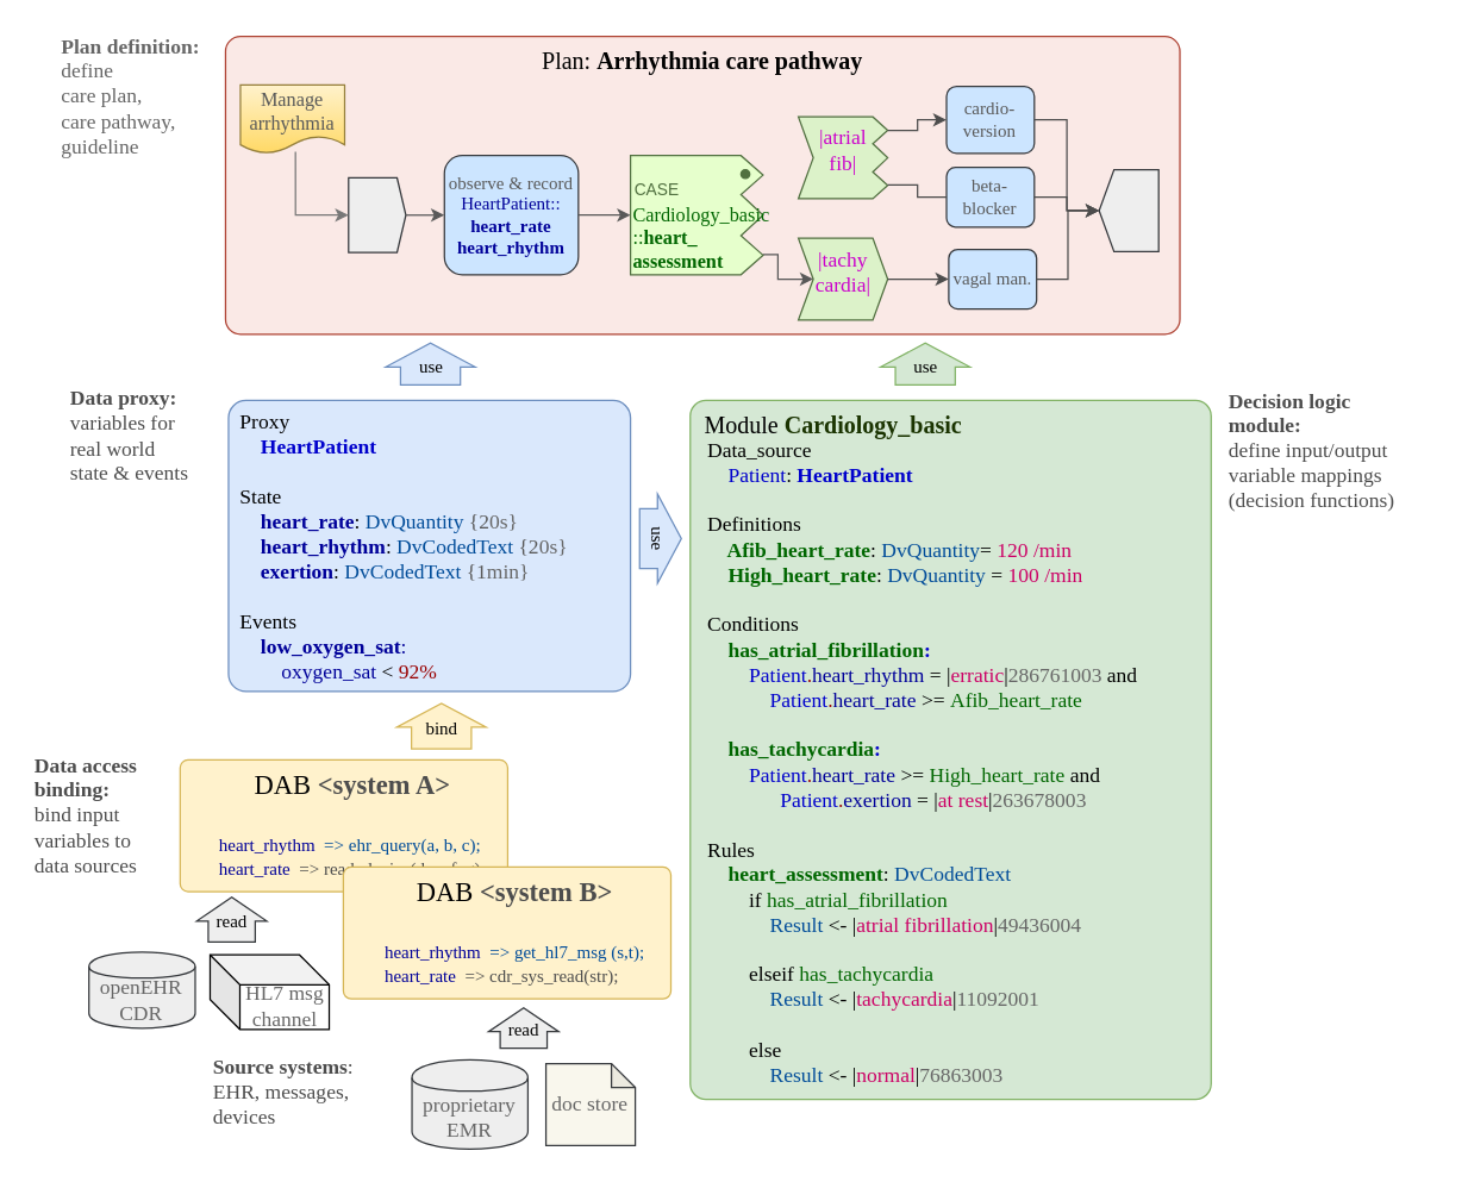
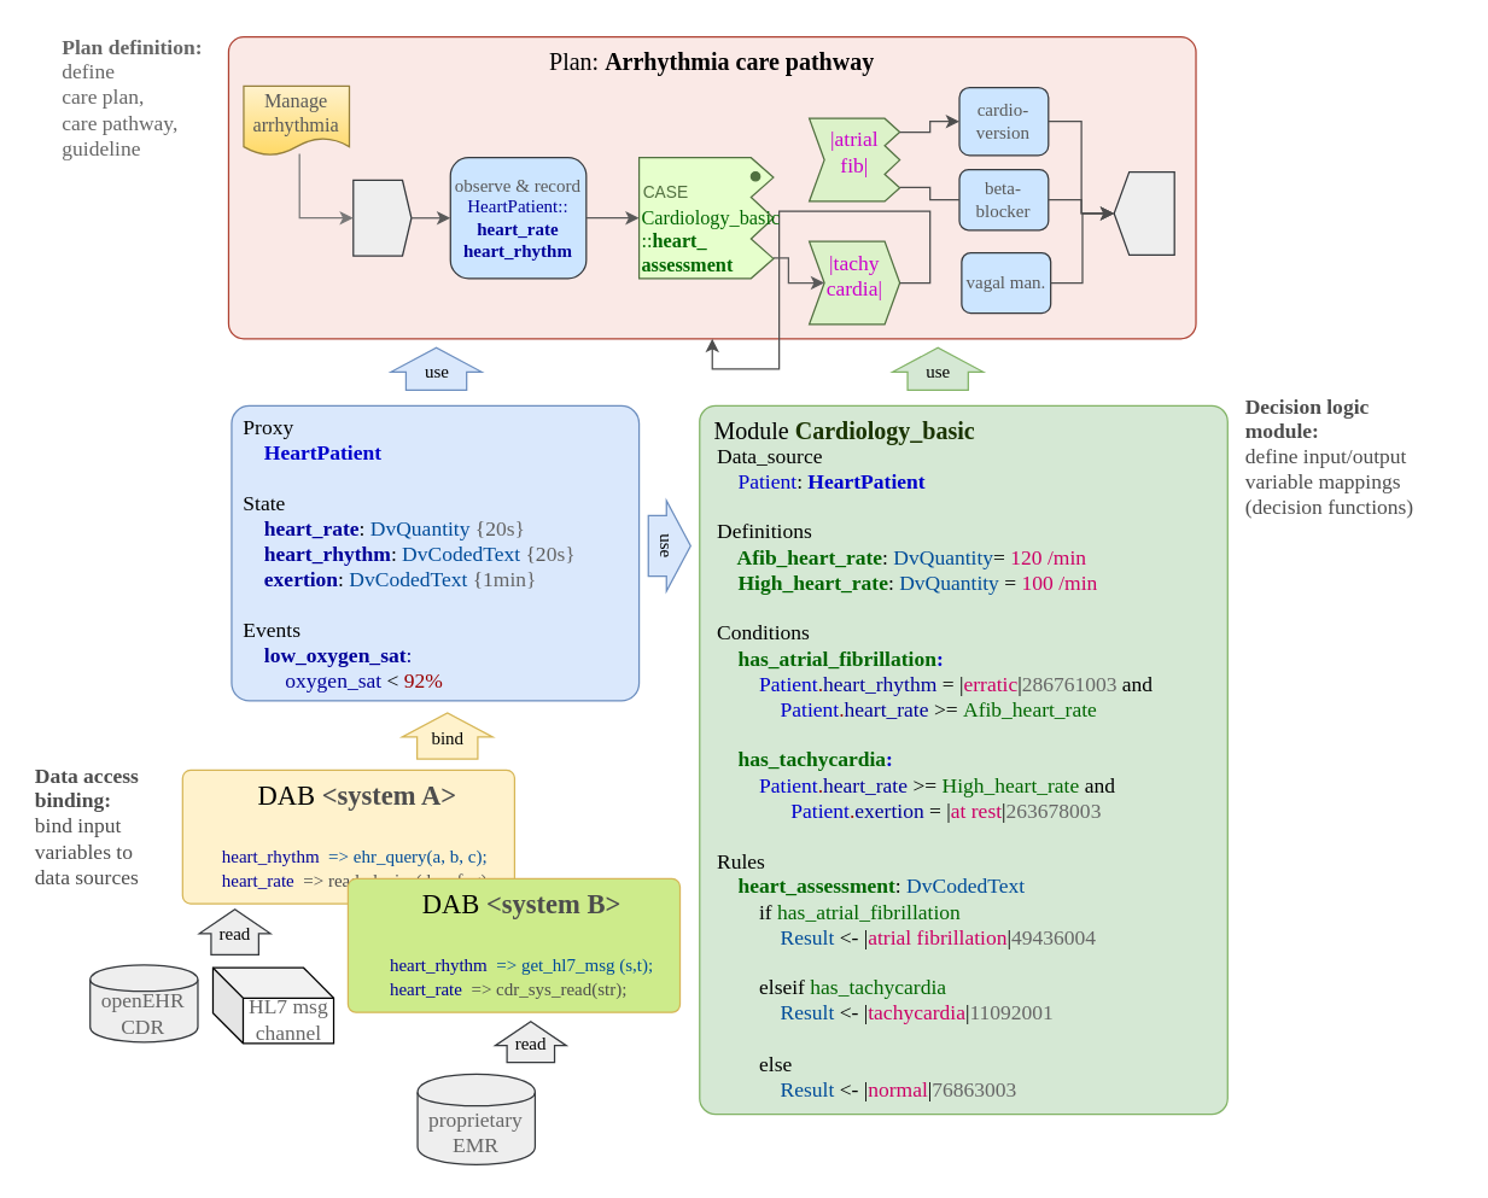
- <mxCell id="24" style="edgeStyle=orthogonalEdgeStyle;rounded=0;orthogonalLoop=1;jettySize=auto;html=1;exitX=1;exitY=0.5;exitDx=0;exitDy=0;fontSize=12;strokeColor=#4D4D4D;fontFamily=Tahoma;" parent="1" source="21" target="23" edge="1"><mxGeometry relative="1" as="geometry" /></mxCell>
+ <mxCell id="24" style="edgeStyle=orthogonalEdgeStyle;rounded=0;orthogonalLoop=1;jettySize=auto;html=1;exitX=1;exitY=0.5;exitDx=0;exitDy=0;fontSize=12;strokeColor=#4D4D4D;fontFamily=Tahoma;" parent="1" source="21" target="16" edge="1"><mxGeometry relative="1" as="geometry" /></mxCell>
- <mxCell id="5" value="&lt;b style=&quot;font-size: 14px&quot;&gt;Data proxy:&lt;/b&gt;&lt;br style=&quot;font-size: 14px&quot;&gt;variables for&lt;br style=&quot;font-size: 14px&quot;&gt;real world&lt;br style=&quot;font-size: 14px&quot;&gt;state &amp;amp; events" style="text;html=1;align=left;verticalAlign=middle;resizable=0;points=[];autosize=1;fontSize=14;fontColor=#4D4D4D;fontFamily=Tahoma;" parent="1" vertex="1"><mxGeometry x="44.94" y="258" width="100" height="70" as="geometry" /></mxCell>
- <mxCell id="8" value="DAB&amp;nbsp;&lt;b&gt;&lt;font color=&quot;#4d4d4d&quot;&gt;&amp;lt;system B&amp;gt;&lt;/font&gt;&lt;/b&gt;&lt;br&gt;&lt;font style=&quot;font-size: 14px&quot;&gt;&lt;br&gt;&lt;div style=&quot;text-align: left&quot;&gt;&lt;font style=&quot;font-size: 12px&quot; color=&quot;#000099&quot;&gt;heart_rhythm&lt;/font&gt;&lt;font color=&quot;#004c99&quot; style=&quot;font-size: 12px&quot;&gt;&amp;nbsp;&lt;/font&gt;&lt;font color=&quot;#004c99&quot; style=&quot;font-size: 12px&quot;&gt;&amp;nbsp;&lt;/font&gt;&lt;font color=&quot;#004c99&quot; style=&quot;font-size: 12px&quot;&gt;=&amp;gt; get_hl7_msg (s,t);&lt;/font&gt;&lt;br&gt;&lt;/div&gt;&lt;/font&gt;&lt;span style=&quot;font-size: 12px&quot;&gt;&lt;div style=&quot;text-align: left&quot;&gt;&lt;font color=&quot;#000099&quot;&gt;heart_rate&lt;/font&gt;&lt;font color=&quot;#99004d&quot;&gt;&amp;nbsp;&lt;/font&gt;&lt;font color=&quot;#004c99&quot; style=&quot;color: rgb(153 , 0 , 77)&quot;&gt;&amp;nbsp;&lt;/font&gt;&lt;font color=&quot;#4d4d4d&quot;&gt;=&amp;gt; cdr_sys_read(str);&lt;/font&gt;&lt;/div&gt;&lt;/span&gt;&lt;span style=&quot;font-size: 12px&quot;&gt;&lt;div style=&quot;text-align: left&quot;&gt;&lt;br&gt;&lt;/div&gt;&lt;/span&gt;" style="rounded=1;whiteSpace=wrap;html=1;fontSize=18;arcSize=6;verticalAlign=top;fillColor=#fff2cc;strokeColor=#d6b656;spacingLeft=11;fontFamily=Tahoma;" parent="1" vertex="1"><mxGeometry x="230.13" y="582" width="220" height="88.5" as="geometry" /></mxCell>
+ <mxCell id="8" value="DAB&amp;nbsp;&lt;b&gt;&lt;font color=&quot;#4d4d4d&quot;&gt;&amp;lt;system B&amp;gt;&lt;/font&gt;&lt;/b&gt;&lt;br&gt;&lt;font style=&quot;font-size: 14px&quot;&gt;&lt;br&gt;&lt;div style=&quot;text-align: left&quot;&gt;&lt;font style=&quot;font-size: 12px&quot; color=&quot;#000099&quot;&gt;heart_rhythm&lt;/font&gt;&lt;font color=&quot;#004c99&quot; style=&quot;font-size: 12px&quot;&gt;&amp;nbsp;&lt;/font&gt;&lt;font color=&quot;#004c99&quot; style=&quot;font-size: 12px&quot;&gt;&amp;nbsp;&lt;/font&gt;&lt;font color=&quot;#004c99&quot; style=&quot;font-size: 12px&quot;&gt;=&amp;gt; get_hl7_msg (s,t);&lt;/font&gt;&lt;br&gt;&lt;/div&gt;&lt;/font&gt;&lt;span style=&quot;font-size: 12px&quot;&gt;&lt;div style=&quot;text-align: left&quot;&gt;&lt;font color=&quot;#000099&quot;&gt;heart_rate&lt;/font&gt;&lt;font color=&quot;#99004d&quot;&gt;&amp;nbsp;&lt;/font&gt;&lt;font color=&quot;#004c99&quot; style=&quot;color: rgb(153 , 0 , 77)&quot;&gt;&amp;nbsp;&lt;/font&gt;&lt;font color=&quot;#4d4d4d&quot;&gt;=&amp;gt; cdr_sys_read(str);&lt;/font&gt;&lt;/div&gt;&lt;/span&gt;&lt;span style=&quot;font-size: 12px&quot;&gt;&lt;div style=&quot;text-align: left&quot;&gt;&lt;br&gt;&lt;/div&gt;&lt;/span&gt;" style="rounded=1;whiteSpace=wrap;html=1;fontSize=18;arcSize=6;verticalAlign=top;fillColor=#cdeb8b;strokeColor=#d6b656;spacingLeft=11;fontFamily=Tahoma;" parent="1" vertex="1"><mxGeometry x="230.13" y="582" width="220" height="88.5" as="geometry" /></mxCell>
- <mxCell id="42" value="&lt;b&gt;Source systems&lt;/b&gt;:&lt;br&gt;EHR, messages,&lt;br&gt;devices" style="text;html=1;align=left;verticalAlign=middle;resizable=0;points=[];autosize=1;fontSize=14;fontColor=#4D4D4D;fontFamily=Tahoma;" parent="1" vertex="1"><mxGeometry x="140.63" y="703.75" width="130" height="60" as="geometry" /></mxCell>
- <mxCell id="12" value="doc store" style="shape=note;whiteSpace=wrap;html=1;backgroundOutline=1;darkOpacity=0.05;fontSize=14;size=16;fillColor=#f9f7ed;strokeColor=#36393d;fontColor=#666666;fontFamily=Tahoma;" parent="1" vertex="1"><mxGeometry x="366.21" y="714" width="60" height="55" as="geometry" /></mxCell>
